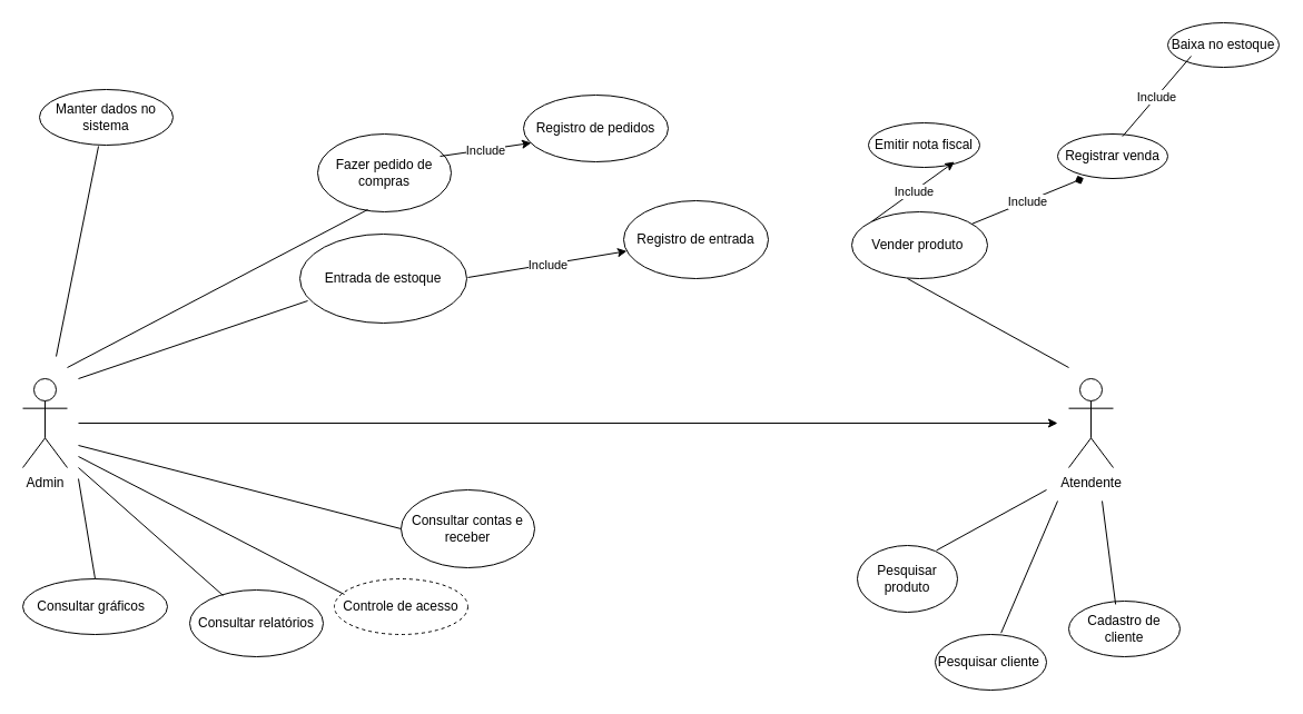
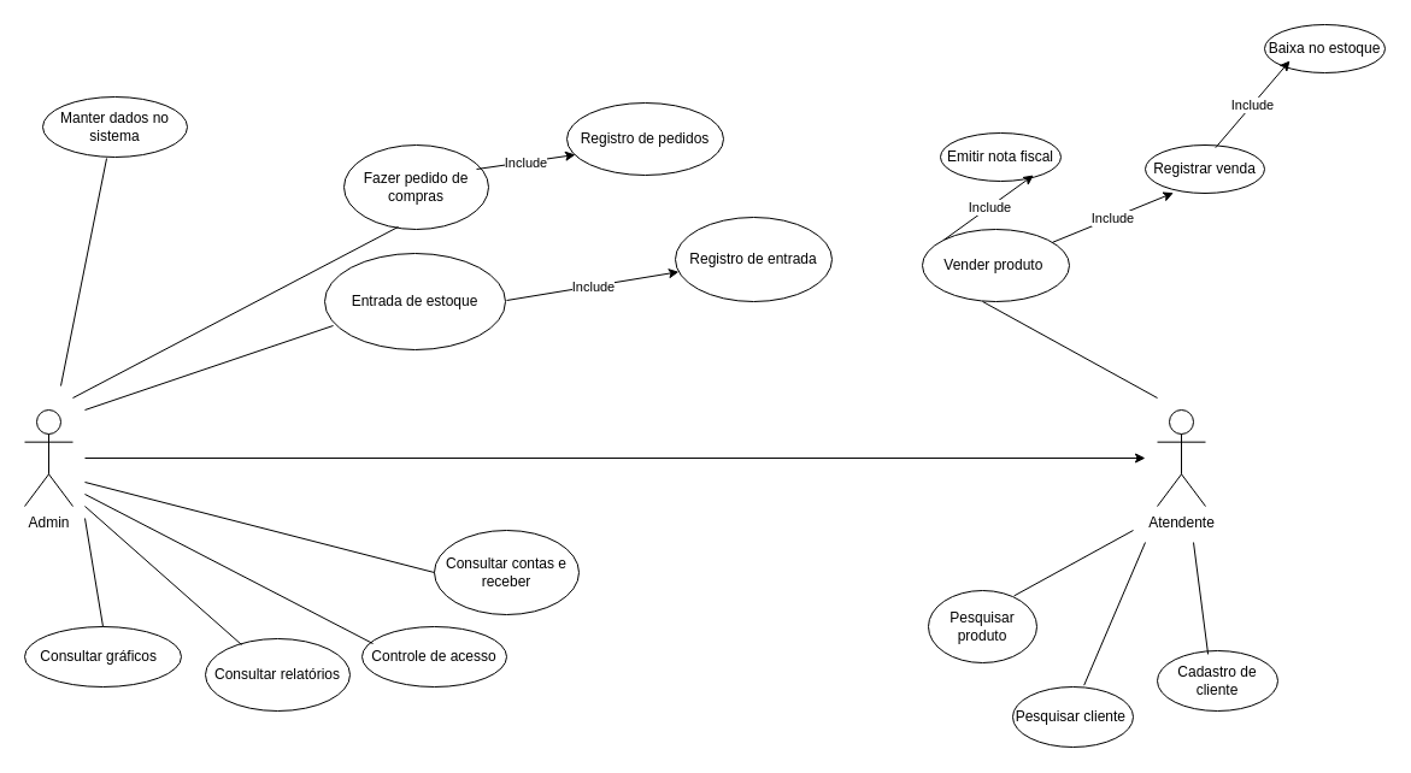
- <mxCell id="40" value="" style="endArrow=none;html=1;rounded=0;entryX=0.21;entryY=0.75;entryDx=0;entryDy=0;entryPerimeter=0;exitX=0.589;exitY=0.054;exitDx=0;exitDy=0;exitPerimeter=0;" edge="1" parent="1" source="29" target="30"><mxGeometry relative="1" as="geometry"><mxPoint x="992" y="119.17" as="sourcePoint" /><mxPoint x="1092" y="119.17" as="targetPoint" /></mxGeometry></mxCell>
+ <mxCell id="40" value="" style="endArrow=classic;html=1;rounded=0;entryX=0.21;entryY=0.75;entryDx=0;entryDy=0;entryPerimeter=0;exitX=0.589;exitY=0.054;exitDx=0;exitDy=0;exitPerimeter=0;" edge="1" parent="1" source="29" target="30"><mxGeometry relative="1" as="geometry"><mxPoint x="992" y="119.17" as="sourcePoint" /><mxPoint x="1092" y="119.17" as="targetPoint" /></mxGeometry></mxCell>
- <mxCell id="38" value="" style="endArrow=diamond;html=1;rounded=0;entryX=0.236;entryY=0.992;entryDx=0;entryDy=0;entryPerimeter=0;" edge="1" parent="1" source="24" target="29"><mxGeometry relative="1" as="geometry"><mxPoint x="950" y="199.17" as="sourcePoint" /><mxPoint x="1050" y="199.17" as="targetPoint" /></mxGeometry></mxCell>
+ <mxCell id="38" value="" style="endArrow=classic;html=1;rounded=0;entryX=0.236;entryY=0.992;entryDx=0;entryDy=0;entryPerimeter=0;" edge="1" parent="1" source="24" target="29"><mxGeometry relative="1" as="geometry"><mxPoint x="950" y="199.17" as="sourcePoint" /><mxPoint x="1050" y="199.17" as="targetPoint" /></mxGeometry></mxCell>
- <mxCell id="8" value="Controle de acesso" style="ellipse;whiteSpace=wrap;html=1;dashed=1;" vertex="1" parent="1"><mxGeometry x="300" y="520" width="120" height="50" as="geometry" /></mxCell>
+ <mxCell id="8" value="Controle de acesso" style="ellipse;whiteSpace=wrap;html=1;" vertex="1" parent="1"><mxGeometry x="300" y="520" width="120" height="50" as="geometry" /></mxCell>
